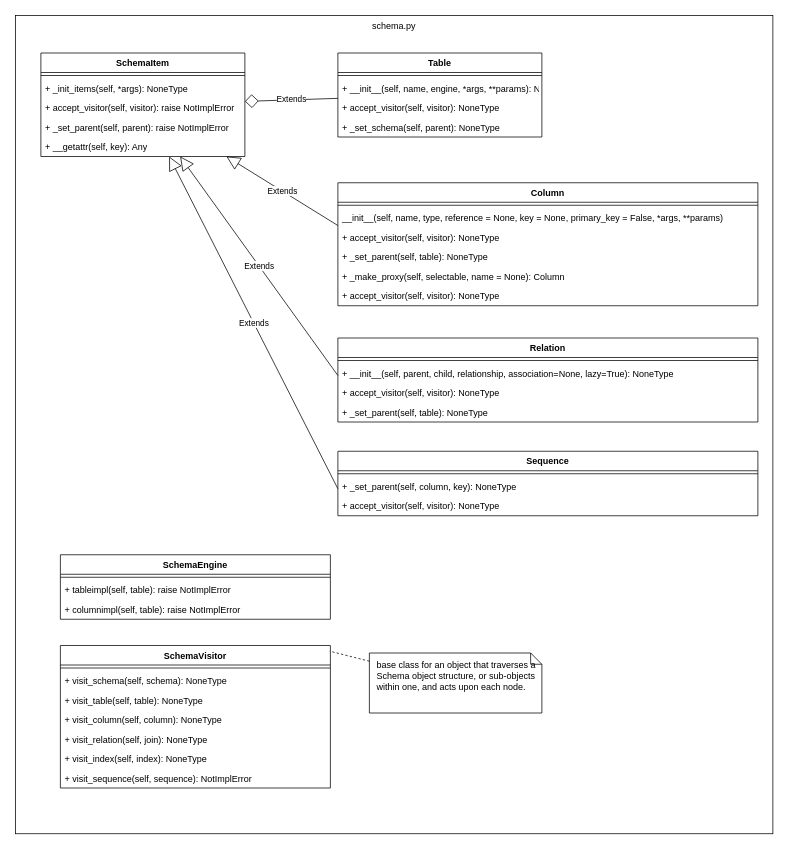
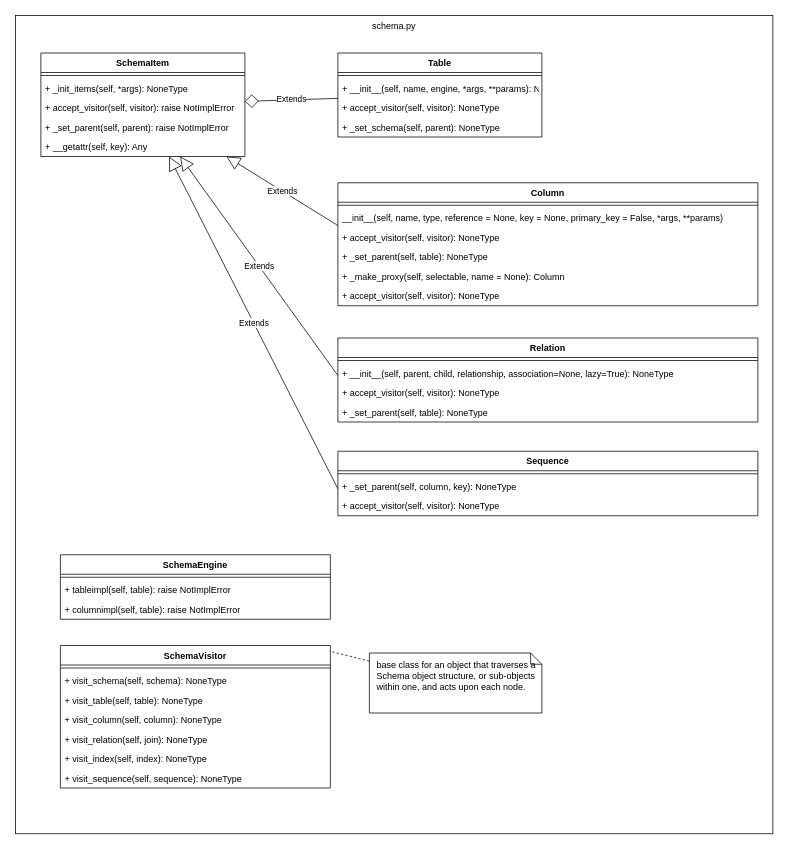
- <mxCell id="45" value="+ visit_sequence(self, sequence): NotImplError" style="text;strokeColor=none;fillColor=none;align=left;verticalAlign=top;spacingLeft=4;spacingRight=4;overflow=hidden;rotatable=0;points=[[0,0.5],[1,0.5]];portConstraint=eastwest;" vertex="1" parent="38"><mxGeometry y="164" width="360" height="26" as="geometry" /></mxCell>
+ <mxCell id="45" value="+ visit_sequence(self, sequence): NoneType" style="text;strokeColor=none;fillColor=none;align=left;verticalAlign=top;spacingLeft=4;spacingRight=4;overflow=hidden;rotatable=0;points=[[0,0.5],[1,0.5]];portConstraint=eastwest;" vertex="1" parent="38"><mxGeometry y="164" width="360" height="26" as="geometry" /></mxCell>
